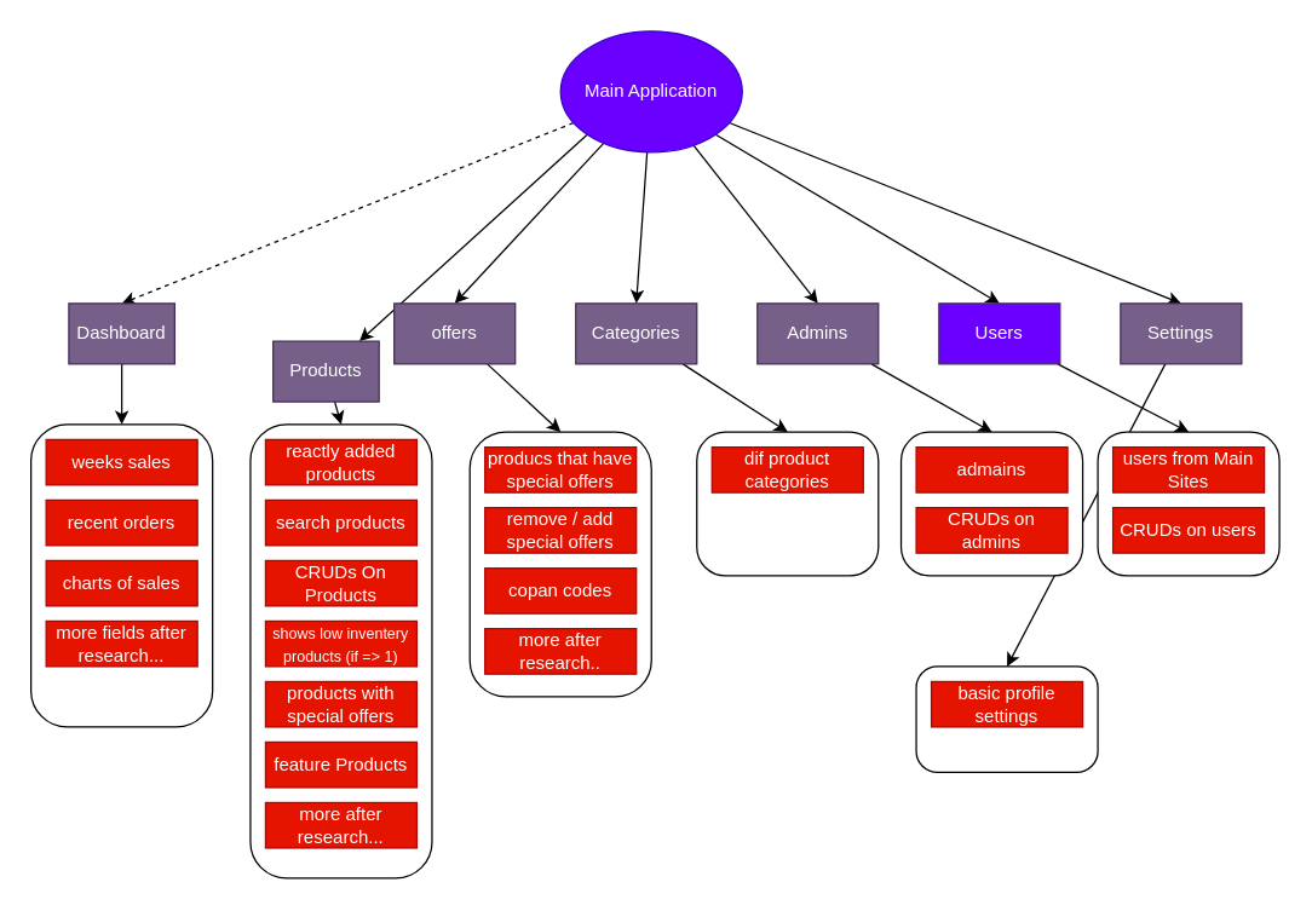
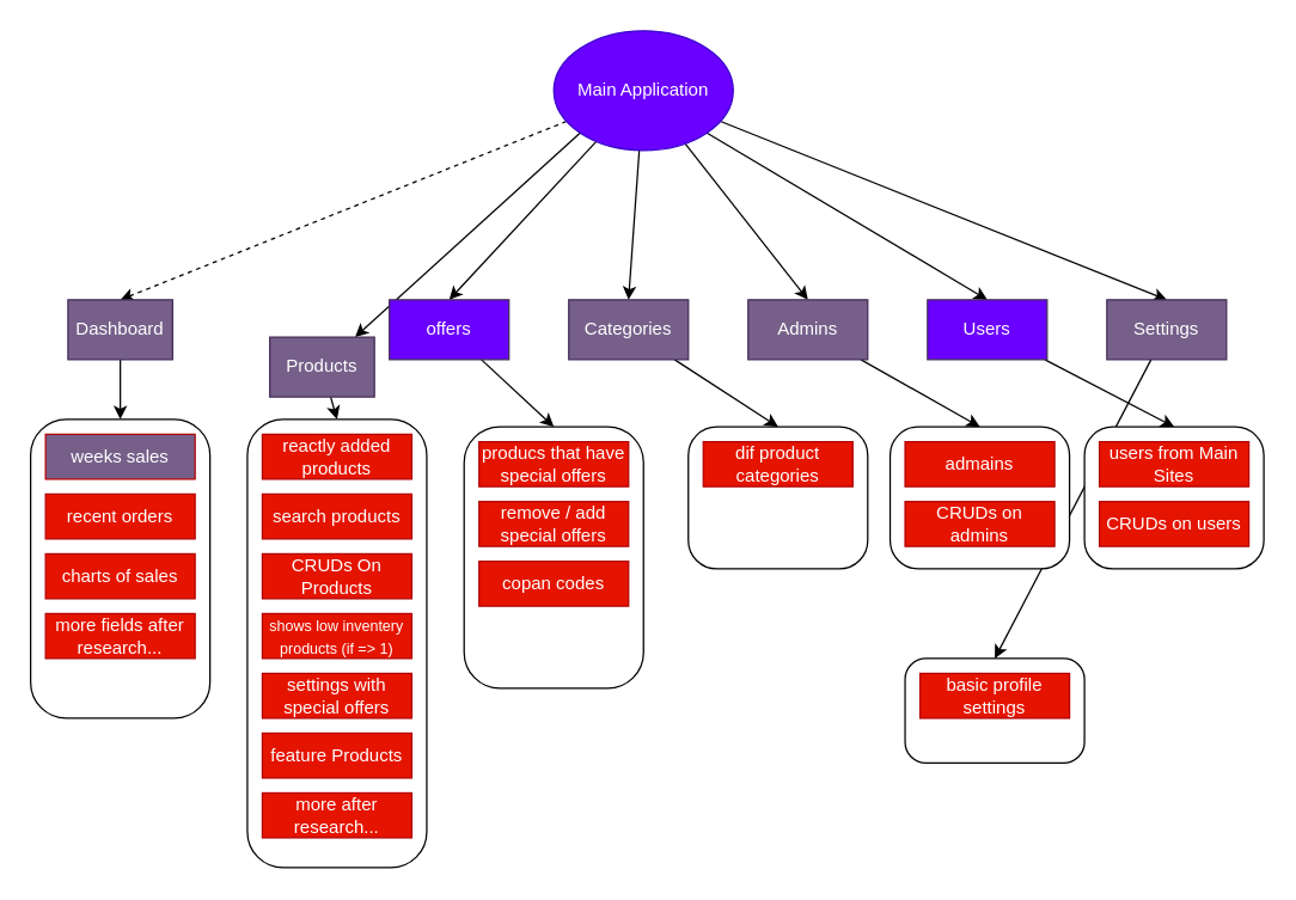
- <mxCell id="13" value="offers" style="rounded=0;whiteSpace=wrap;html=1;fillColor=#76608a;fontColor=#ffffff;strokeColor=#432D57;" parent="1" vertex="1"><mxGeometry x="260" y="200" width="80" height="40" as="geometry" /></mxCell>
+ <mxCell id="13" value="offers" style="rounded=0;whiteSpace=wrap;html=1;fillColor=#6a00ff;fontColor=#ffffff;strokeColor=#432D57;" parent="1" vertex="1"><mxGeometry x="260" y="200" width="80" height="40" as="geometry" /></mxCell>
- <mxCell id="23" value="weeks sales" style="rounded=0;whiteSpace=wrap;html=1;fillColor=#e51400;fontColor=#ffffff;strokeColor=#B20000;" parent="1" vertex="1"><mxGeometry x="30" y="290" width="100" height="30" as="geometry" /></mxCell>
+ <mxCell id="23" value="weeks sales" style="rounded=0;whiteSpace=wrap;html=1;fillColor=#76608a;fontColor=#ffffff;strokeColor=#B20000;" parent="1" vertex="1"><mxGeometry x="30" y="290" width="100" height="30" as="geometry" /></mxCell>
- <mxCell id="41" value="more after research.." style="rounded=0;whiteSpace=wrap;html=1;fillColor=#e51400;fontColor=#ffffff;strokeColor=#B20000;" parent="1" vertex="1"><mxGeometry x="320" y="415" width="100" height="30" as="geometry" /></mxCell>
- <mxCell id="34" value="products with special offers" style="rounded=0;whiteSpace=wrap;html=1;fillColor=#e51400;fontColor=#ffffff;strokeColor=#B20000;" parent="1" vertex="1"><mxGeometry x="175" y="450" width="100" height="30" as="geometry" /></mxCell>
+ <mxCell id="34" value="settings with special offers" style="rounded=0;whiteSpace=wrap;html=1;fillColor=#e51400;fontColor=#ffffff;strokeColor=#B20000;" parent="1" vertex="1"><mxGeometry x="175" y="450" width="100" height="30" as="geometry" /></mxCell>
